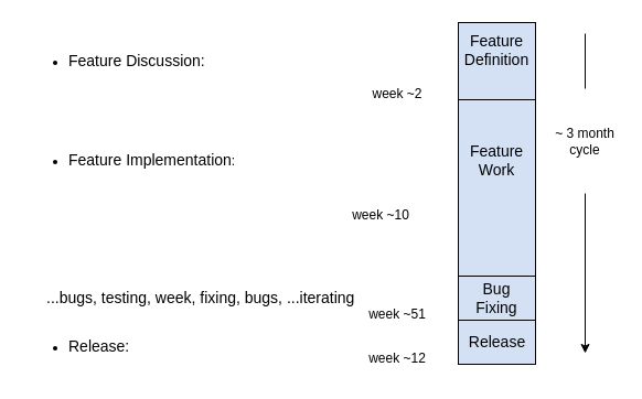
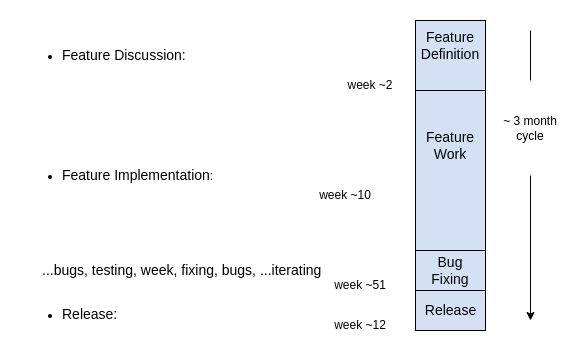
- <mxCell id="12" value="week ~2" style="text;html=1;align=center;verticalAlign=middle;whiteSpace=wrap;rounded=0;" parent="1" vertex="1"><mxGeometry x="330" y="70" width="60" height="30" as="geometry" /></mxCell>
+ <mxCell id="12" value="week ~2" style="text;html=1;align=center;verticalAlign=middle;whiteSpace=wrap;rounded=0;" parent="1" vertex="1"><mxGeometry x="340" y="70" width="60" height="30" as="geometry" /></mxCell>
- <mxCell id="17" value="&lt;ul&gt;&lt;li&gt;&lt;font style=&quot;font-size: 14px;&quot;&gt;Feature&amp;nbsp;Implementation&lt;/font&gt;:&lt;/li&gt;&lt;/ul&gt;" style="text;html=1;align=left;verticalAlign=middle;whiteSpace=wrap;rounded=0;" parent="1" vertex="1"><mxGeometry x="20" y="130" width="260" height="30" as="geometry" /></mxCell>
+ <mxCell id="17" value="&lt;ul&gt;&lt;li&gt;&lt;font style=&quot;font-size: 14px;&quot;&gt;Feature&amp;nbsp;Implementation&lt;/font&gt;:&lt;/li&gt;&lt;/ul&gt;" style="text;html=1;align=left;verticalAlign=middle;whiteSpace=wrap;rounded=0;" parent="1" vertex="1"><mxGeometry x="20" y="160" width="260" height="30" as="geometry" /></mxCell>
